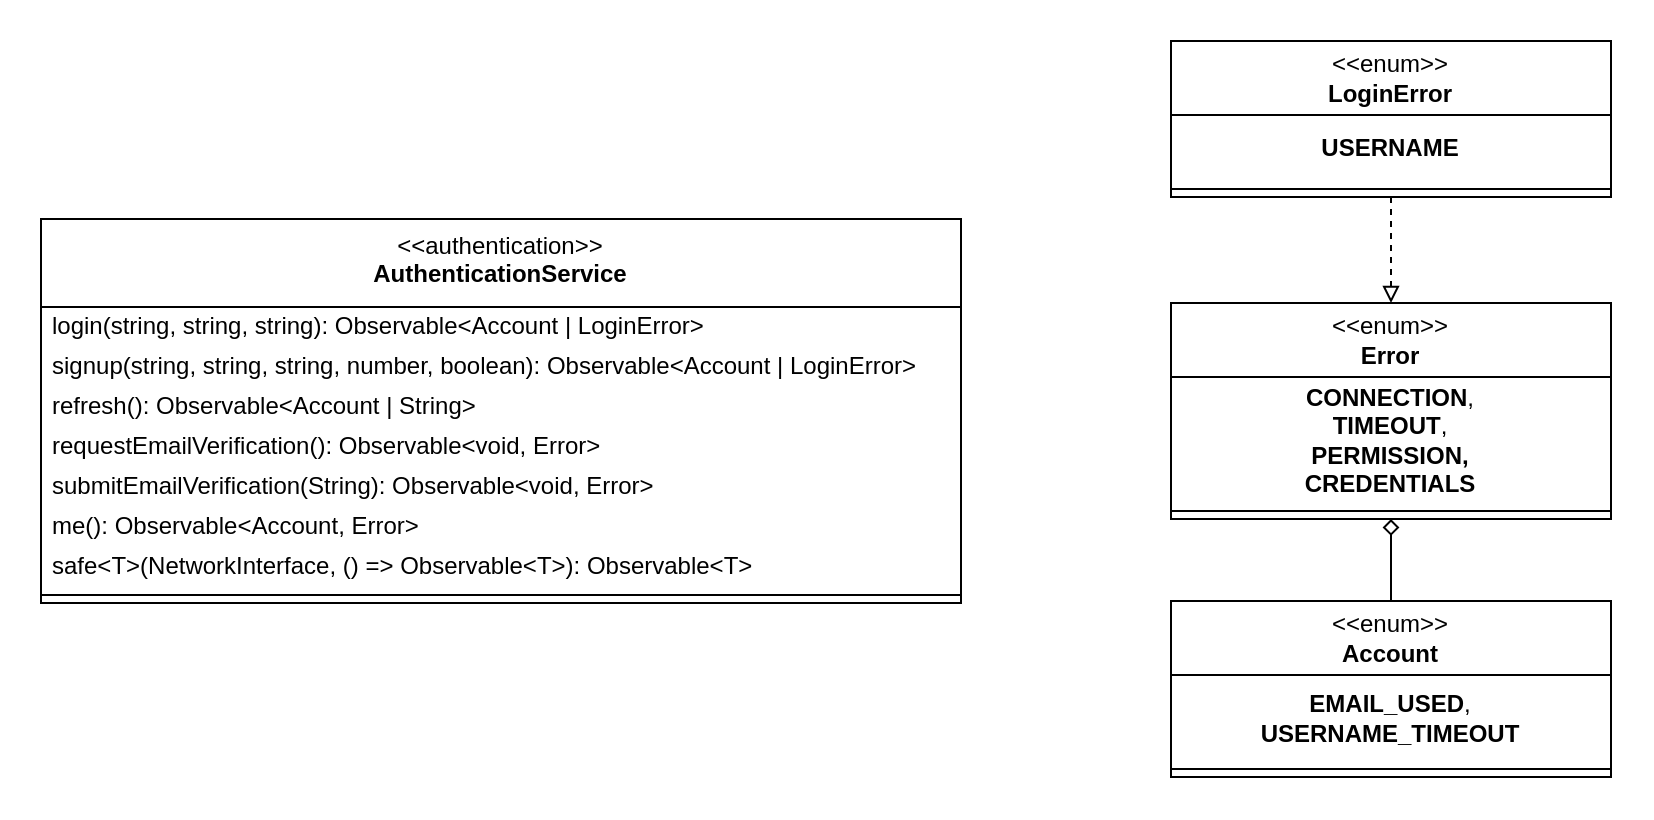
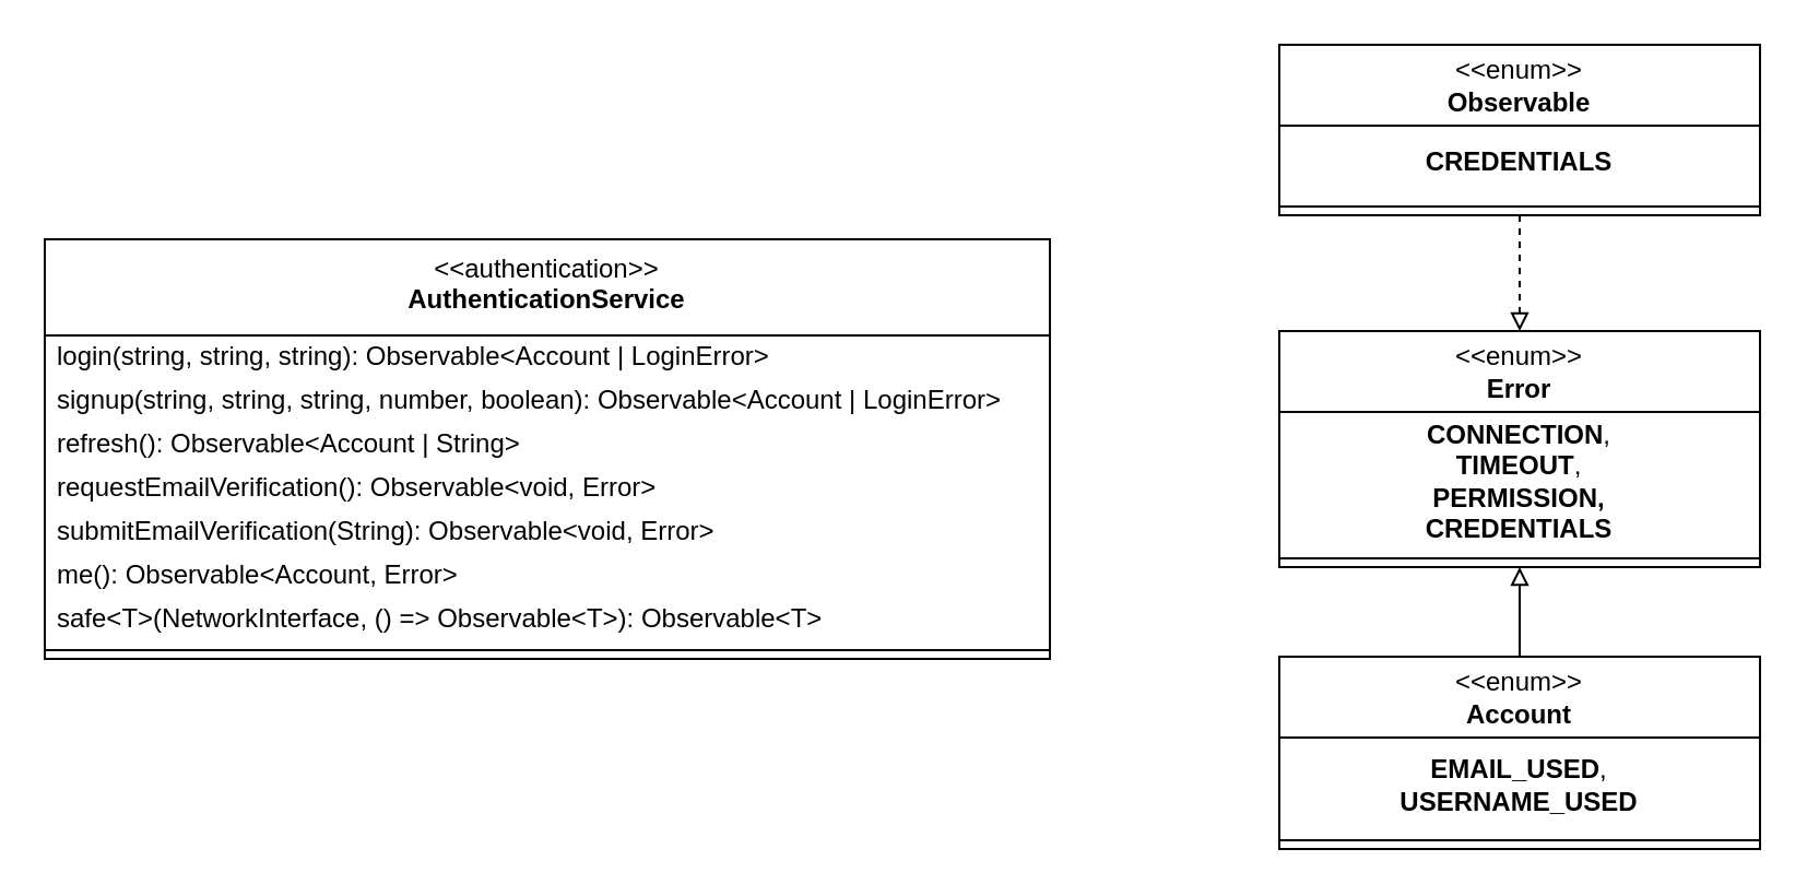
- <mxCell id="15" value="&amp;lt;&amp;lt;enum&amp;gt;&amp;gt;&lt;div&gt;&lt;b&gt;LoginError&lt;/b&gt;&lt;/div&gt;" style="swimlane;fontStyle=0;align=center;verticalAlign=middle;childLayout=stackLayout;horizontal=1;startSize=37;horizontalStack=0;resizeParent=1;resizeParentMax=0;resizeLast=0;collapsible=0;marginBottom=0;html=1;whiteSpace=wrap;" vertex="1" parent="1"><mxGeometry x="585" y="20" width="220" height="78" as="geometry" /></mxCell>
+ <mxCell id="15" value="&amp;lt;&amp;lt;enum&amp;gt;&amp;gt;&lt;div&gt;&lt;b&gt;Observable&lt;/b&gt;&lt;/div&gt;" style="swimlane;fontStyle=0;align=center;verticalAlign=middle;childLayout=stackLayout;horizontal=1;startSize=37;horizontalStack=0;resizeParent=1;resizeParentMax=0;resizeLast=0;collapsible=0;marginBottom=0;html=1;whiteSpace=wrap;" vertex="1" parent="1"><mxGeometry x="585" y="20" width="220" height="78" as="geometry" /></mxCell>
- <mxCell id="16" value="USERNAME" style="text;html=1;strokeColor=none;fillColor=none;align=center;verticalAlign=middle;spacingLeft=4;spacingRight=4;overflow=hidden;rotatable=0;points=[[0,0.5],[1,0.5]];portConstraint=eastwest;whiteSpace=wrap;fontStyle=1" vertex="1" parent="15"><mxGeometry y="37" width="220" height="33" as="geometry" /></mxCell>
+ <mxCell id="16" value="CREDENTIALS" style="text;html=1;strokeColor=none;fillColor=none;align=center;verticalAlign=middle;spacingLeft=4;spacingRight=4;overflow=hidden;rotatable=0;points=[[0,0.5],[1,0.5]];portConstraint=eastwest;whiteSpace=wrap;fontStyle=1" vertex="1" parent="15"><mxGeometry y="37" width="220" height="33" as="geometry" /></mxCell>
- <mxCell id="18" style="edgeStyle=orthogonalEdgeStyle;rounded=0;orthogonalLoop=1;jettySize=auto;html=1;endArrow=diamond;endFill=0;" edge="1" parent="1" source="19" target="11"><mxGeometry relative="1" as="geometry" /></mxCell>
+ <mxCell id="18" style="edgeStyle=orthogonalEdgeStyle;rounded=0;orthogonalLoop=1;jettySize=auto;html=1;endArrow=block;endFill=0;" edge="1" parent="1" source="19" target="11"><mxGeometry relative="1" as="geometry" /></mxCell>
- <mxCell id="20" value="&lt;div&gt;EMAIL_USED&lt;span style=&quot;font-weight: normal;&quot;&gt;,&lt;/span&gt;&lt;/div&gt;&lt;div&gt;USERNAME_TIMEOUT&lt;/div&gt;" style="text;html=1;strokeColor=none;fillColor=none;align=center;verticalAlign=middle;spacingLeft=4;spacingRight=4;overflow=hidden;rotatable=0;points=[[0,0.5],[1,0.5]];portConstraint=eastwest;whiteSpace=wrap;fontStyle=1" vertex="1" parent="19"><mxGeometry y="37" width="220" height="43" as="geometry" /></mxCell>
+ <mxCell id="20" value="&lt;div&gt;EMAIL_USED&lt;span style=&quot;font-weight: normal;&quot;&gt;,&lt;/span&gt;&lt;/div&gt;&lt;div&gt;USERNAME_USED&lt;/div&gt;" style="text;html=1;strokeColor=none;fillColor=none;align=center;verticalAlign=middle;spacingLeft=4;spacingRight=4;overflow=hidden;rotatable=0;points=[[0,0.5],[1,0.5]];portConstraint=eastwest;whiteSpace=wrap;fontStyle=1" vertex="1" parent="19"><mxGeometry y="37" width="220" height="43" as="geometry" /></mxCell>
